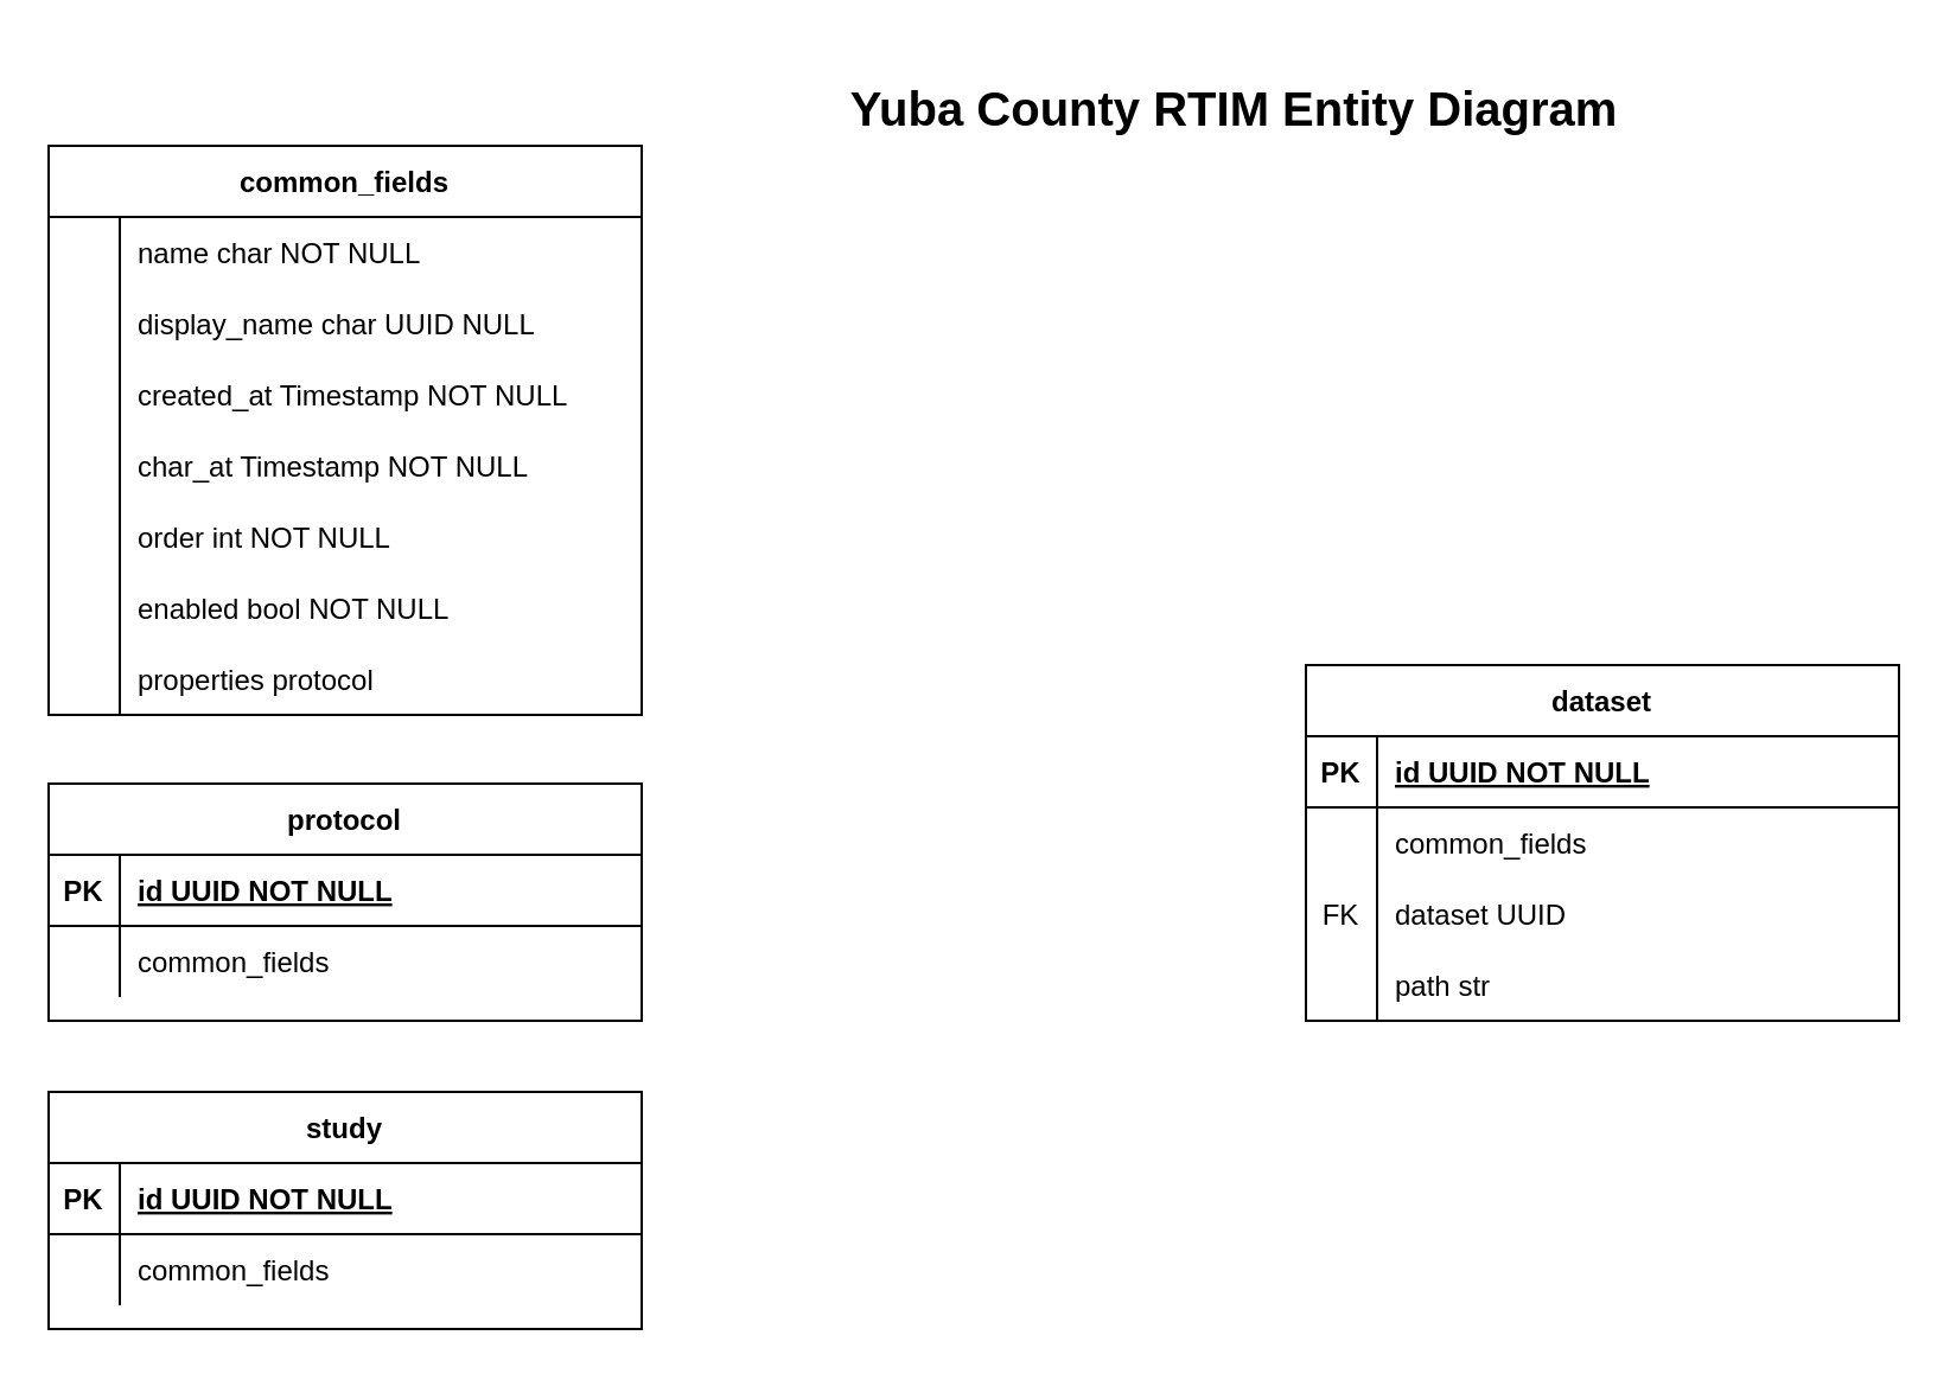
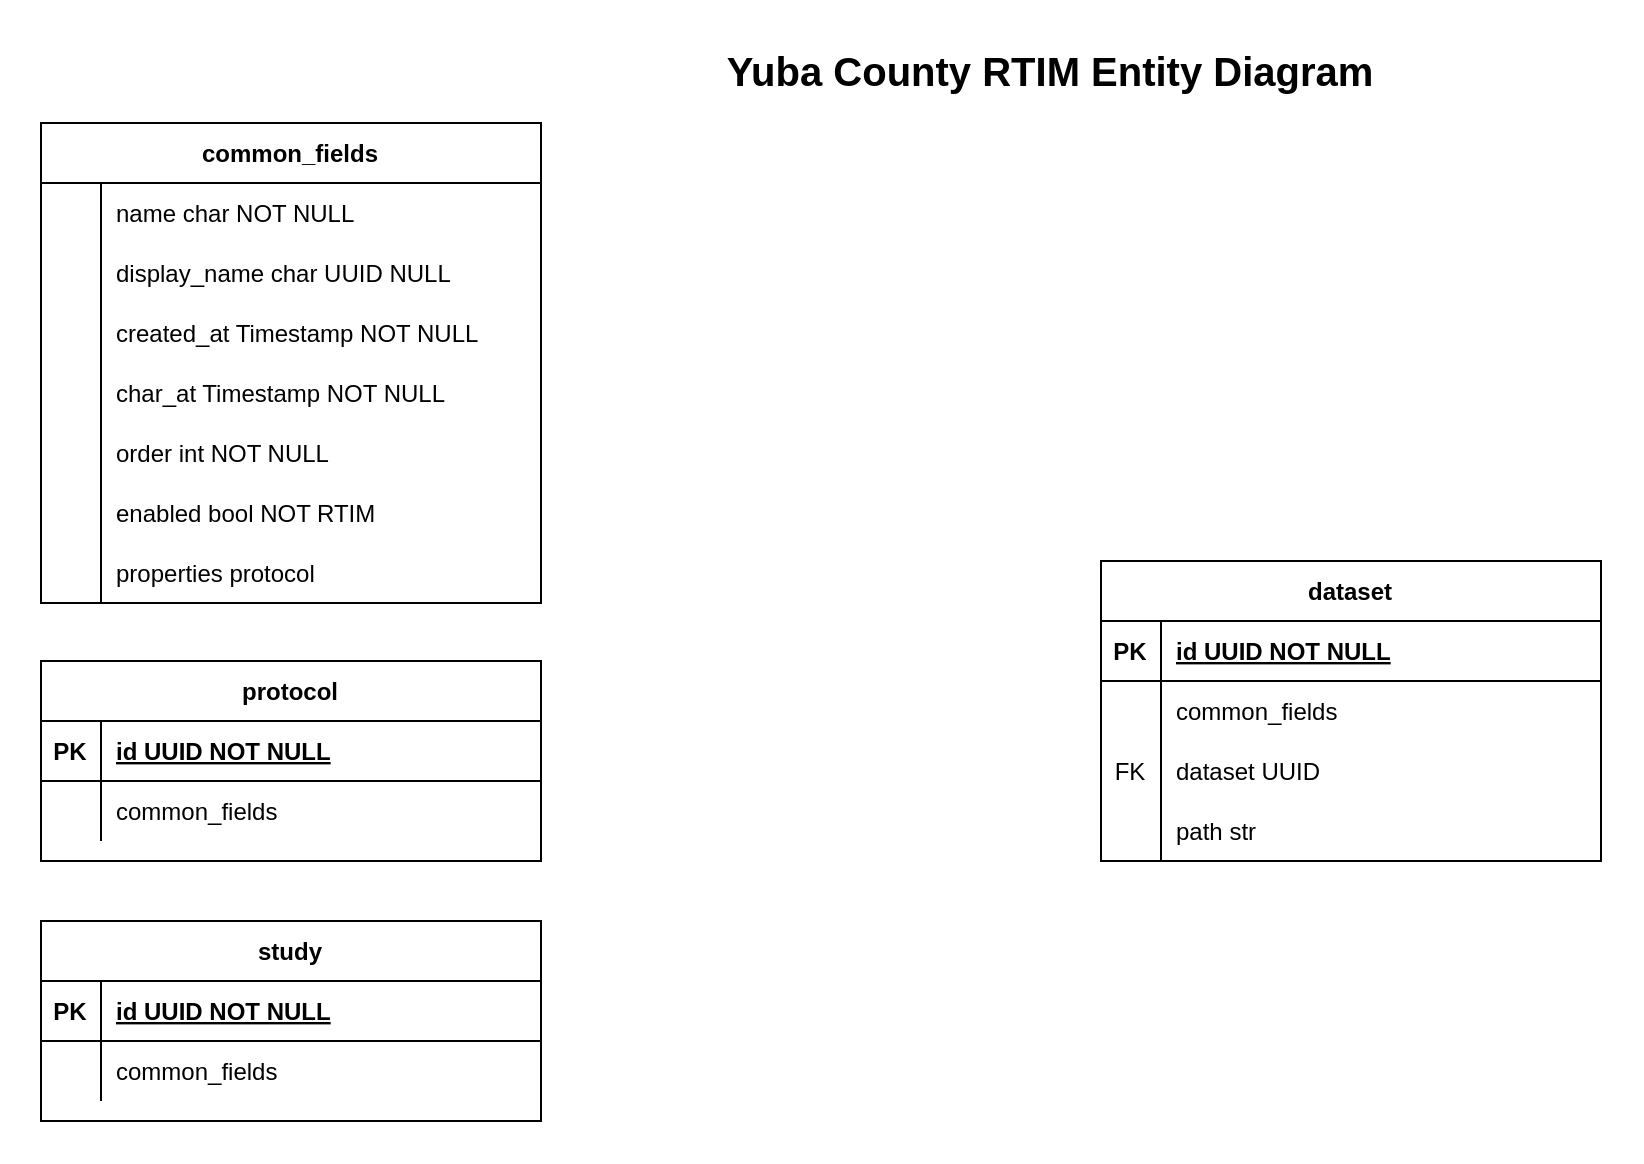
- <mxCell id="24" value="Yuba County RTIM Entity Diagram" style="text;html=1;strokeColor=none;fillColor=none;align=center;verticalAlign=middle;whiteSpace=wrap;rounded=0;fontSize=20;fontStyle=1" parent="1" vertex="1"><mxGeometry x="355" y="30" width="330" height="30" as="geometry" /></mxCell>
+ <mxCell id="24" value="Yuba County RTIM Entity Diagram" style="text;html=1;strokeColor=none;fillColor=none;align=center;verticalAlign=middle;whiteSpace=wrap;rounded=0;fontSize=20;fontStyle=1" parent="1" vertex="1"><mxGeometry x="360" y="20" width="330" height="30" as="geometry" /></mxCell>
- <mxCell id="20" value="enabled bool NOT NULL" style="shape=partialRectangle;overflow=hidden;connectable=0;fillColor=none;top=0;left=0;bottom=0;right=0;align=left;spacingLeft=6;" parent="18" vertex="1"><mxGeometry x="30" width="220" height="30" as="geometry"><mxRectangle width="220" height="30" as="alternateBounds" /></mxGeometry></mxCell>
+ <mxCell id="20" value="enabled bool NOT RTIM" style="shape=partialRectangle;overflow=hidden;connectable=0;fillColor=none;top=0;left=0;bottom=0;right=0;align=left;spacingLeft=6;" parent="18" vertex="1"><mxGeometry x="30" width="220" height="30" as="geometry"><mxRectangle width="220" height="30" as="alternateBounds" /></mxGeometry></mxCell>
